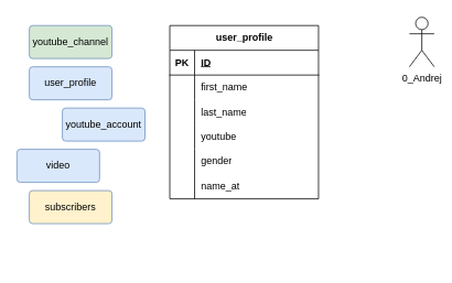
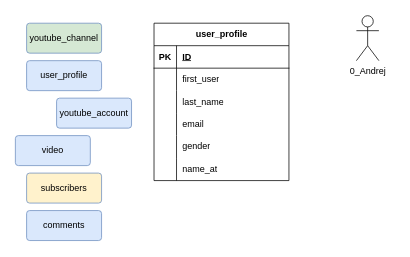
- <mxCell id="27" value="0_Andrej" style="shape=umlActor;verticalLabelPosition=bottom;verticalAlign=top;html=1;outlineConnect=0;" vertex="1" parent="1"><mxGeometry x="495" y="20" width="30" height="60" as="geometry" /></mxCell>
+ <mxCell id="27" value="0_Andrej" style="shape=umlActor;verticalLabelPosition=bottom;verticalAlign=top;html=1;outlineConnect=0;" vertex="1" parent="1"><mxGeometry x="475" y="20" width="30" height="60" as="geometry" /></mxCell>
- <mxCell id="14" value="first_name" style="shape=partialRectangle;connectable=0;fillColor=none;top=0;left=0;bottom=0;right=0;align=left;spacingLeft=6;overflow=hidden;whiteSpace=wrap;html=1;" parent="12" vertex="1"><mxGeometry x="30" width="150" height="30" as="geometry"><mxRectangle width="150" height="30" as="alternateBounds" /></mxGeometry></mxCell>
+ <mxCell id="14" value="first_user" style="shape=partialRectangle;connectable=0;fillColor=none;top=0;left=0;bottom=0;right=0;align=left;spacingLeft=6;overflow=hidden;whiteSpace=wrap;html=1;" parent="12" vertex="1"><mxGeometry x="30" width="150" height="30" as="geometry"><mxRectangle width="150" height="30" as="alternateBounds" /></mxGeometry></mxCell>
- <mxCell id="20" value="youtube" style="shape=partialRectangle;connectable=0;fillColor=none;top=0;left=0;bottom=0;right=0;align=left;spacingLeft=6;overflow=hidden;whiteSpace=wrap;html=1;" parent="18" vertex="1"><mxGeometry x="30" width="150" height="30" as="geometry"><mxRectangle width="150" height="30" as="alternateBounds" /></mxGeometry></mxCell>
+ <mxCell id="20" value="email" style="shape=partialRectangle;connectable=0;fillColor=none;top=0;left=0;bottom=0;right=0;align=left;spacingLeft=6;overflow=hidden;whiteSpace=wrap;html=1;" parent="18" vertex="1"><mxGeometry x="30" width="150" height="30" as="geometry"><mxRectangle width="150" height="30" as="alternateBounds" /></mxGeometry></mxCell>
+ <mxCell id="6" value="&lt;div&gt;comments&lt;/div&gt;" style="rounded=1;arcSize=10;whiteSpace=wrap;html=1;align=center;fillColor=#dae8fc;strokeColor=#6c8ebf;" parent="1" vertex="1"><mxGeometry x="35" y="280" width="100" height="40" as="geometry" /></mxCell>
